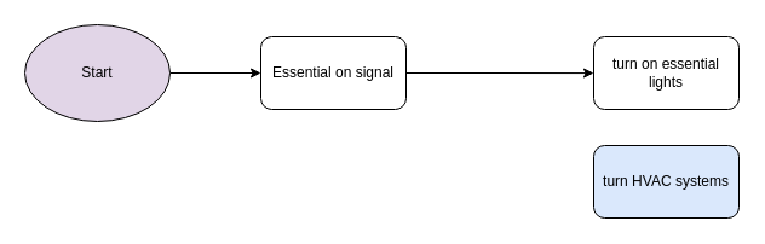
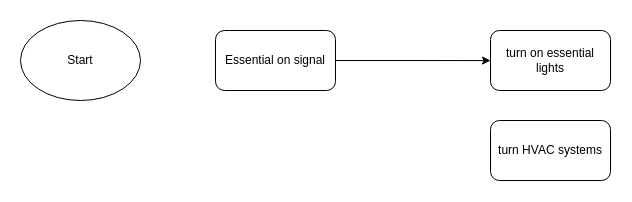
- <mxCell id="3" value="Start" style="ellipse;whiteSpace=wrap;html=1;fillColor=#e1d5e7;" vertex="1" parent="1"><mxGeometry x="20" y="20" width="120" height="80" as="geometry" /></mxCell>
+ <mxCell id="3" value="Start" style="ellipse;whiteSpace=wrap;html=1;" vertex="1" parent="1"><mxGeometry x="20" y="20" width="120" height="80" as="geometry" /></mxCell>
- <mxCell id="2" style="edgeStyle=orthogonalEdgeStyle;rounded=0;orthogonalLoop=1;jettySize=auto;html=1;entryX=0;entryY=0.5;entryDx=0;entryDy=0;" edge="1" parent="1" source="3" target="5"><mxGeometry relative="1" as="geometry" /></mxCell>
- <mxCell id="7" value="turn HVAC systems" style="rounded=1;whiteSpace=wrap;html=1;fillColor=#dae8fc;" vertex="1" parent="1"><mxGeometry x="490" y="120" width="120" height="60" as="geometry" /></mxCell>
+ <mxCell id="7" value="turn HVAC systems" style="rounded=1;whiteSpace=wrap;html=1;" vertex="1" parent="1"><mxGeometry x="490" y="120" width="120" height="60" as="geometry" /></mxCell>
